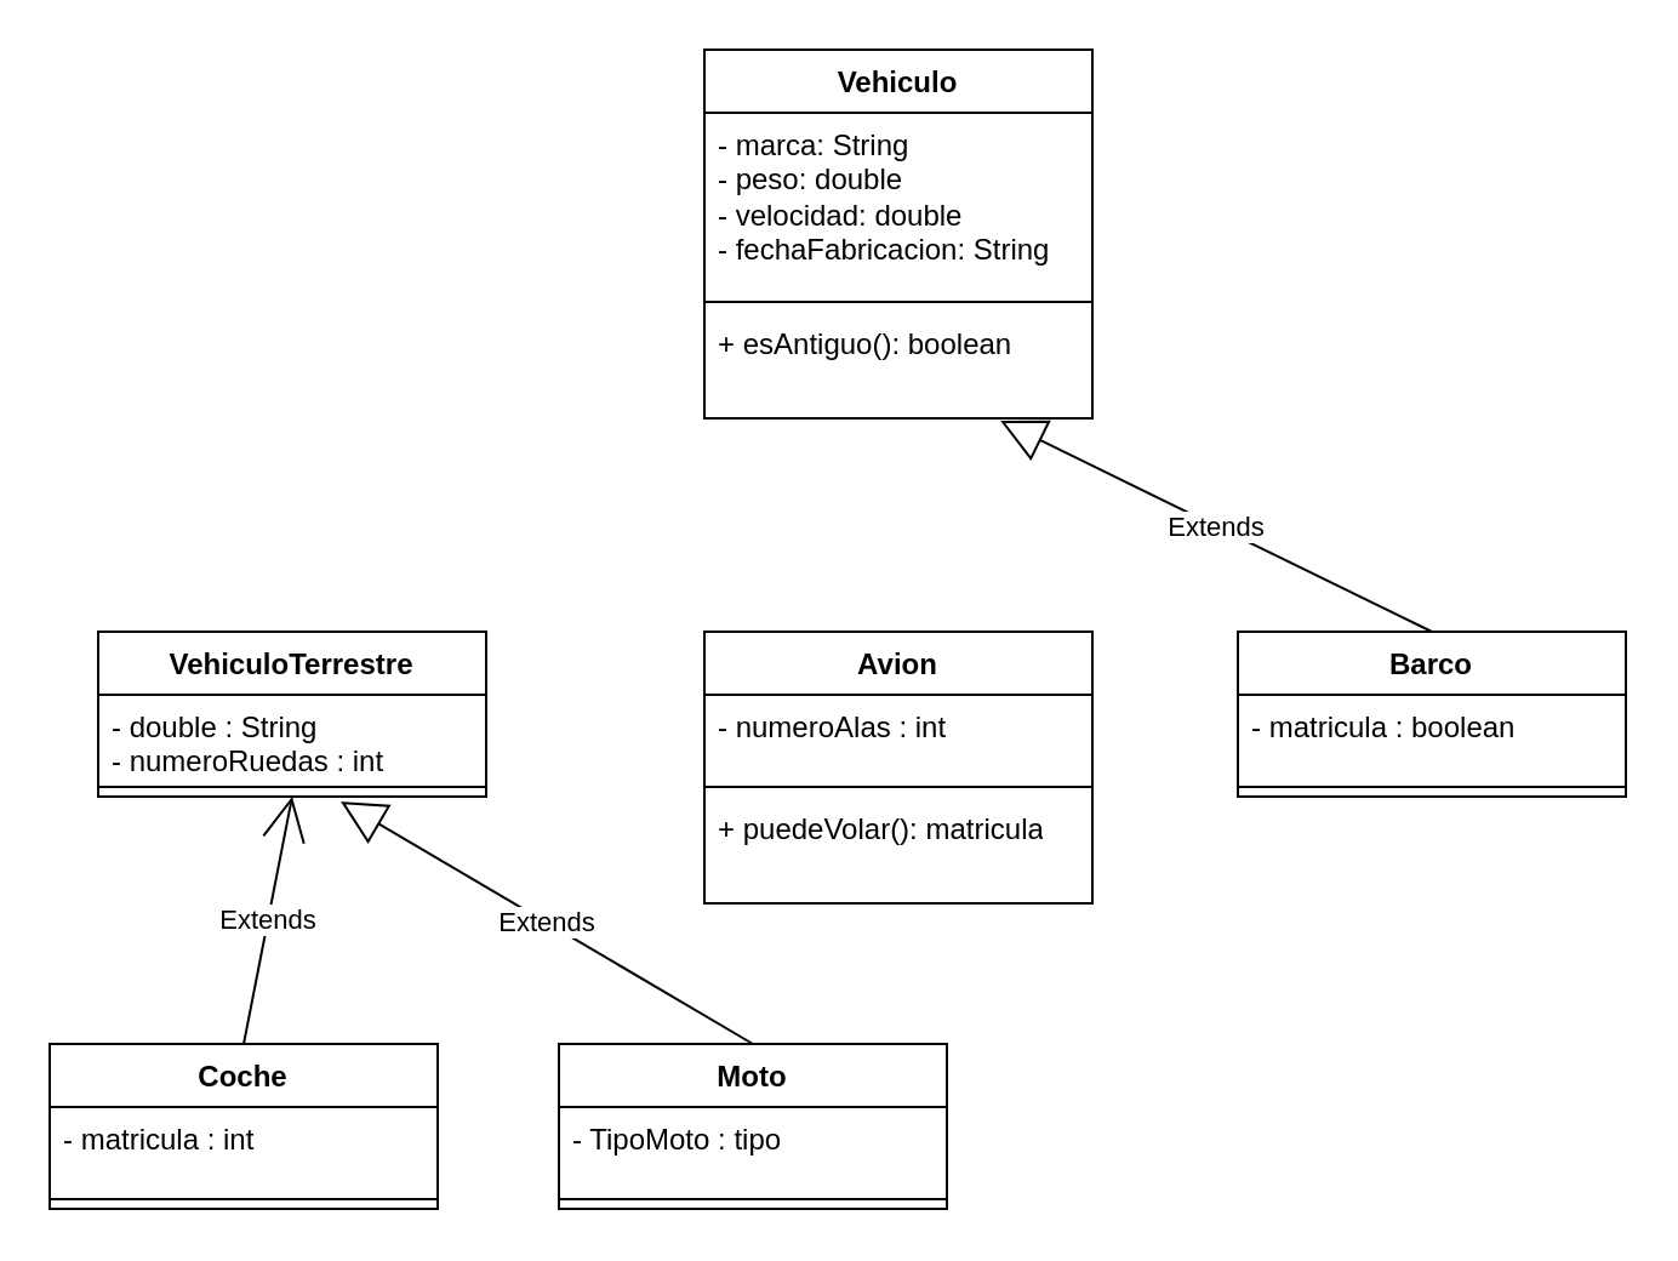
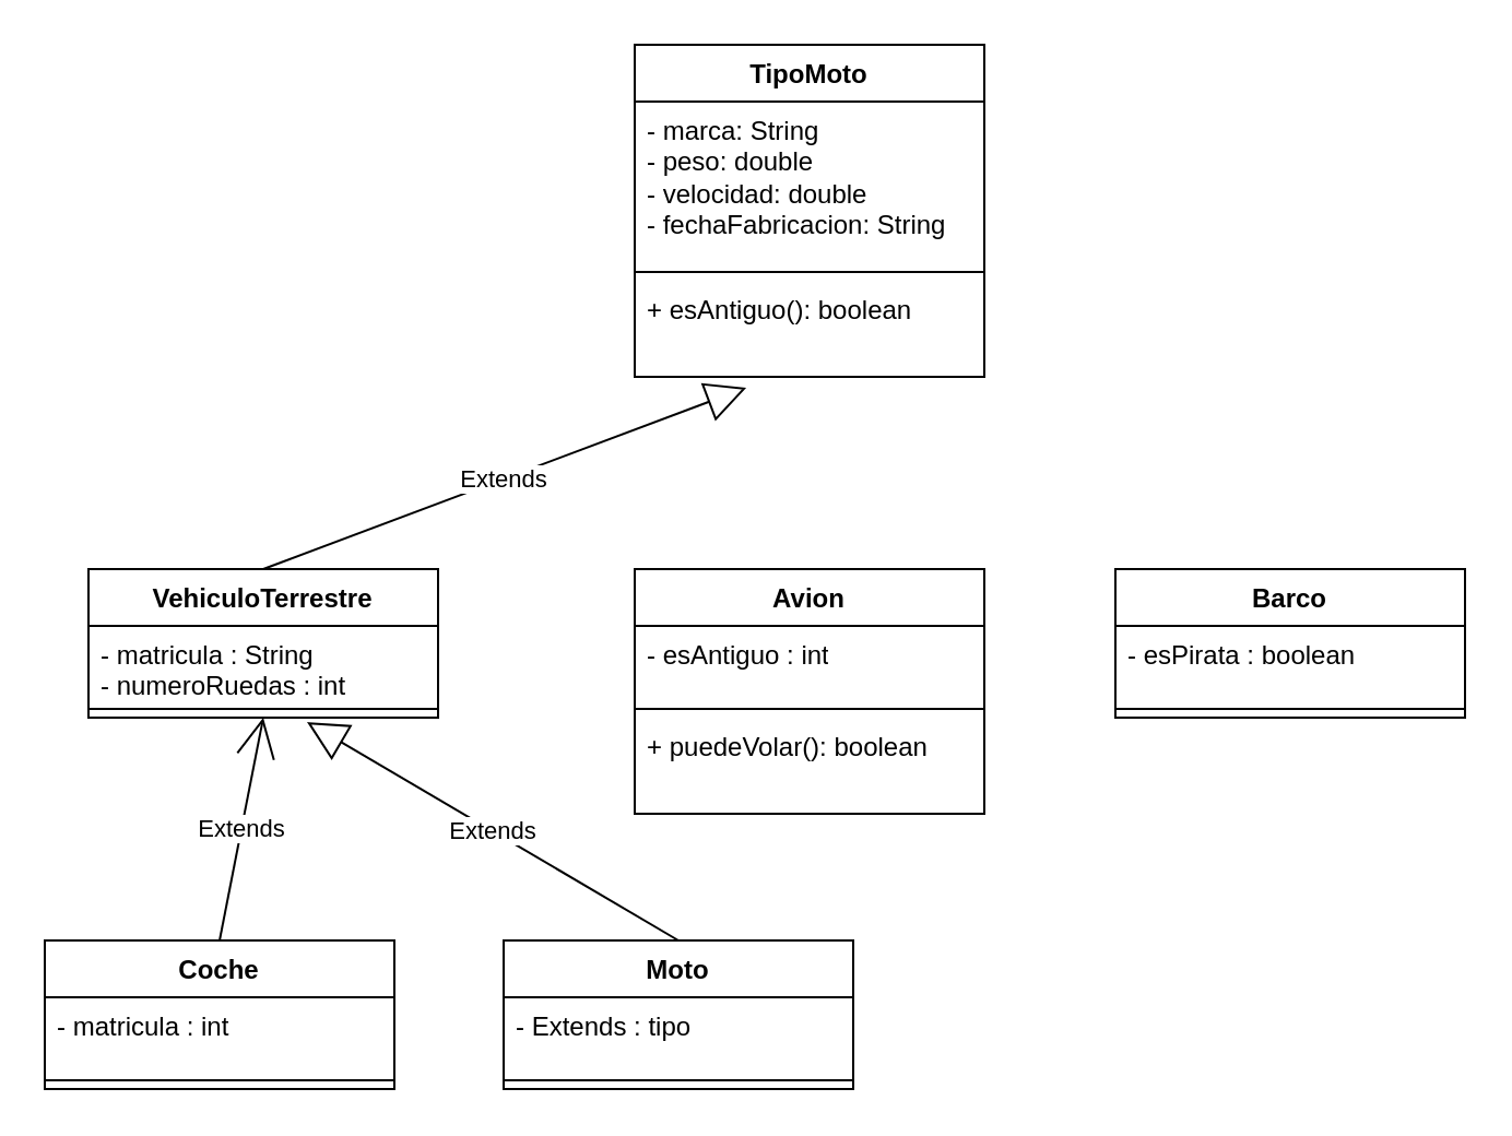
- <mxCell id="2" value="Vehiculo" style="swimlane;fontStyle=1;align=center;verticalAlign=top;childLayout=stackLayout;horizontal=1;startSize=26;horizontalStack=0;resizeParent=1;resizeParentMax=0;resizeLast=0;collapsible=1;marginBottom=0;whiteSpace=wrap;html=1;" vertex="1" parent="1"><mxGeometry x="290" y="20" width="160" height="152" as="geometry" /></mxCell>
+ <mxCell id="2" value="TipoMoto" style="swimlane;fontStyle=1;align=center;verticalAlign=top;childLayout=stackLayout;horizontal=1;startSize=26;horizontalStack=0;resizeParent=1;resizeParentMax=0;resizeLast=0;collapsible=1;marginBottom=0;whiteSpace=wrap;html=1;" vertex="1" parent="1"><mxGeometry x="290" y="20" width="160" height="152" as="geometry" /></mxCell>
+ <mxCell id="17" value="Extends" style="endArrow=block;endSize=16;endFill=0;html=1;rounded=0;exitX=0.5;exitY=0;exitDx=0;exitDy=0;entryX=0.319;entryY=1.114;entryDx=0;entryDy=0;entryPerimeter=0;" edge="1" parent="1" source="14" target="5"><mxGeometry width="160" relative="1" as="geometry"><mxPoint x="320" y="290" as="sourcePoint" /><mxPoint x="480" y="290" as="targetPoint" /></mxGeometry></mxCell>
- <mxCell id="13" value="Extends" style="endArrow=block;endSize=16;endFill=0;html=1;rounded=0;entryX=0.763;entryY=1.023;entryDx=0;entryDy=0;entryPerimeter=0;exitX=0.5;exitY=0;exitDx=0;exitDy=0;" edge="1" parent="1" source="10" target="5"><mxGeometry width="160" relative="1" as="geometry"><mxPoint x="320" y="290" as="sourcePoint" /><mxPoint x="480" y="290" as="targetPoint" /></mxGeometry></mxCell>
- <mxCell id="7" value="- numeroAlas : int" style="text;strokeColor=none;fillColor=none;align=left;verticalAlign=top;spacingLeft=4;spacingRight=4;overflow=hidden;rotatable=0;points=[[0,0.5],[1,0.5]];portConstraint=eastwest;whiteSpace=wrap;html=1;" vertex="1" parent="6"><mxGeometry y="26" width="160" height="34" as="geometry" /></mxCell>
+ <mxCell id="7" value="- esAntiguo : int" style="text;strokeColor=none;fillColor=none;align=left;verticalAlign=top;spacingLeft=4;spacingRight=4;overflow=hidden;rotatable=0;points=[[0,0.5],[1,0.5]];portConstraint=eastwest;whiteSpace=wrap;html=1;" vertex="1" parent="6"><mxGeometry y="26" width="160" height="34" as="geometry" /></mxCell>
- <mxCell id="11" value="- matricula : boolean" style="text;strokeColor=none;fillColor=none;align=left;verticalAlign=top;spacingLeft=4;spacingRight=4;overflow=hidden;rotatable=0;points=[[0,0.5],[1,0.5]];portConstraint=eastwest;whiteSpace=wrap;html=1;" vertex="1" parent="10"><mxGeometry y="26" width="160" height="34" as="geometry" /></mxCell>
+ <mxCell id="11" value="- esPirata : boolean" style="text;strokeColor=none;fillColor=none;align=left;verticalAlign=top;spacingLeft=4;spacingRight=4;overflow=hidden;rotatable=0;points=[[0,0.5],[1,0.5]];portConstraint=eastwest;whiteSpace=wrap;html=1;" vertex="1" parent="10"><mxGeometry y="26" width="160" height="34" as="geometry" /></mxCell>
- <mxCell id="15" value="- double : String&lt;div&gt;- numeroRuedas : int&lt;/div&gt;" style="text;strokeColor=none;fillColor=none;align=left;verticalAlign=top;spacingLeft=4;spacingRight=4;overflow=hidden;rotatable=0;points=[[0,0.5],[1,0.5]];portConstraint=eastwest;whiteSpace=wrap;html=1;" vertex="1" parent="14"><mxGeometry y="26" width="160" height="34" as="geometry" /></mxCell>
+ <mxCell id="15" value="- matricula : String&lt;div&gt;- numeroRuedas : int&lt;/div&gt;" style="text;strokeColor=none;fillColor=none;align=left;verticalAlign=top;spacingLeft=4;spacingRight=4;overflow=hidden;rotatable=0;points=[[0,0.5],[1,0.5]];portConstraint=eastwest;whiteSpace=wrap;html=1;" vertex="1" parent="14"><mxGeometry y="26" width="160" height="34" as="geometry" /></mxCell>
- <mxCell id="9" value="+ puedeVolar(): matricula" style="text;strokeColor=none;fillColor=none;align=left;verticalAlign=top;spacingLeft=4;spacingRight=4;overflow=hidden;rotatable=0;points=[[0,0.5],[1,0.5]];portConstraint=eastwest;whiteSpace=wrap;html=1;" vertex="1" parent="6"><mxGeometry y="68" width="160" height="44" as="geometry" /></mxCell>
+ <mxCell id="9" value="+ puedeVolar(): boolean" style="text;strokeColor=none;fillColor=none;align=left;verticalAlign=top;spacingLeft=4;spacingRight=4;overflow=hidden;rotatable=0;points=[[0,0.5],[1,0.5]];portConstraint=eastwest;whiteSpace=wrap;html=1;" vertex="1" parent="6"><mxGeometry y="68" width="160" height="44" as="geometry" /></mxCell>
- <mxCell id="23" value="- TipoMoto : tipo" style="text;strokeColor=none;fillColor=none;align=left;verticalAlign=top;spacingLeft=4;spacingRight=4;overflow=hidden;rotatable=0;points=[[0,0.5],[1,0.5]];portConstraint=eastwest;whiteSpace=wrap;html=1;" vertex="1" parent="22"><mxGeometry y="26" width="160" height="34" as="geometry" /></mxCell>
+ <mxCell id="23" value="- Extends : tipo" style="text;strokeColor=none;fillColor=none;align=left;verticalAlign=top;spacingLeft=4;spacingRight=4;overflow=hidden;rotatable=0;points=[[0,0.5],[1,0.5]];portConstraint=eastwest;whiteSpace=wrap;html=1;" vertex="1" parent="22"><mxGeometry y="26" width="160" height="34" as="geometry" /></mxCell>
